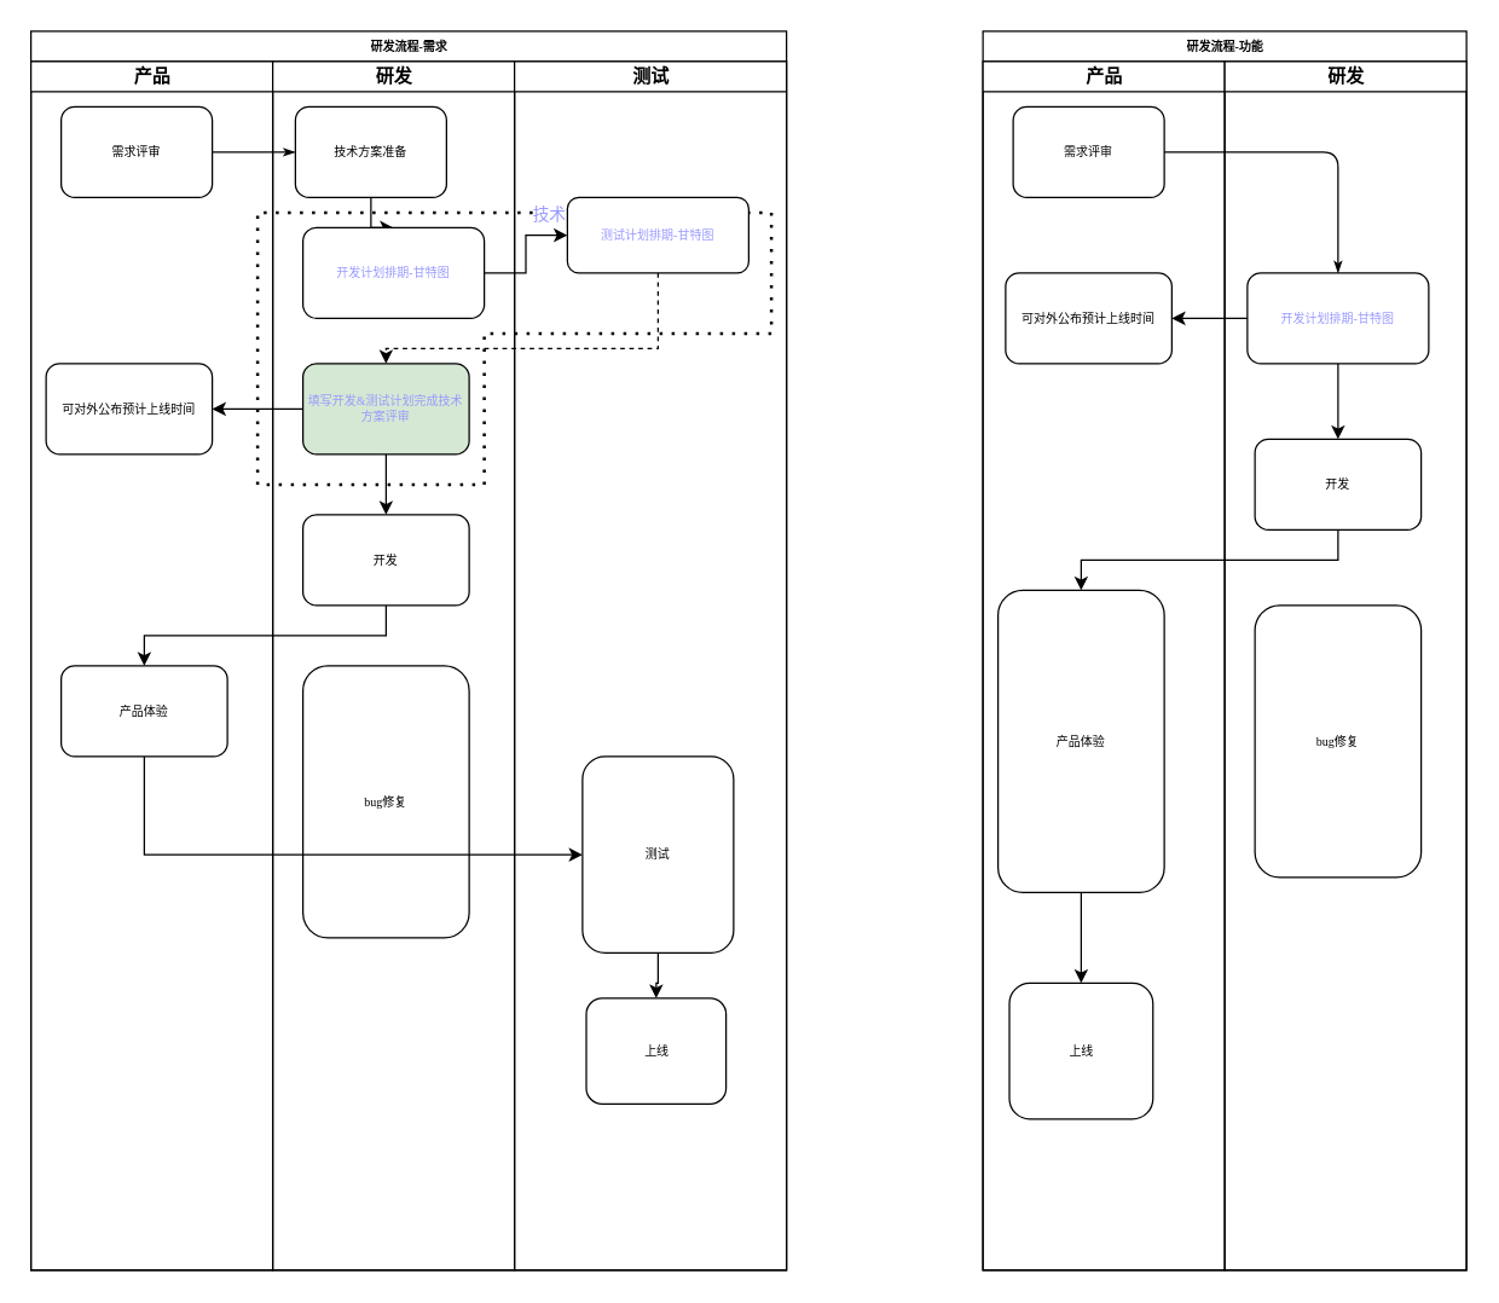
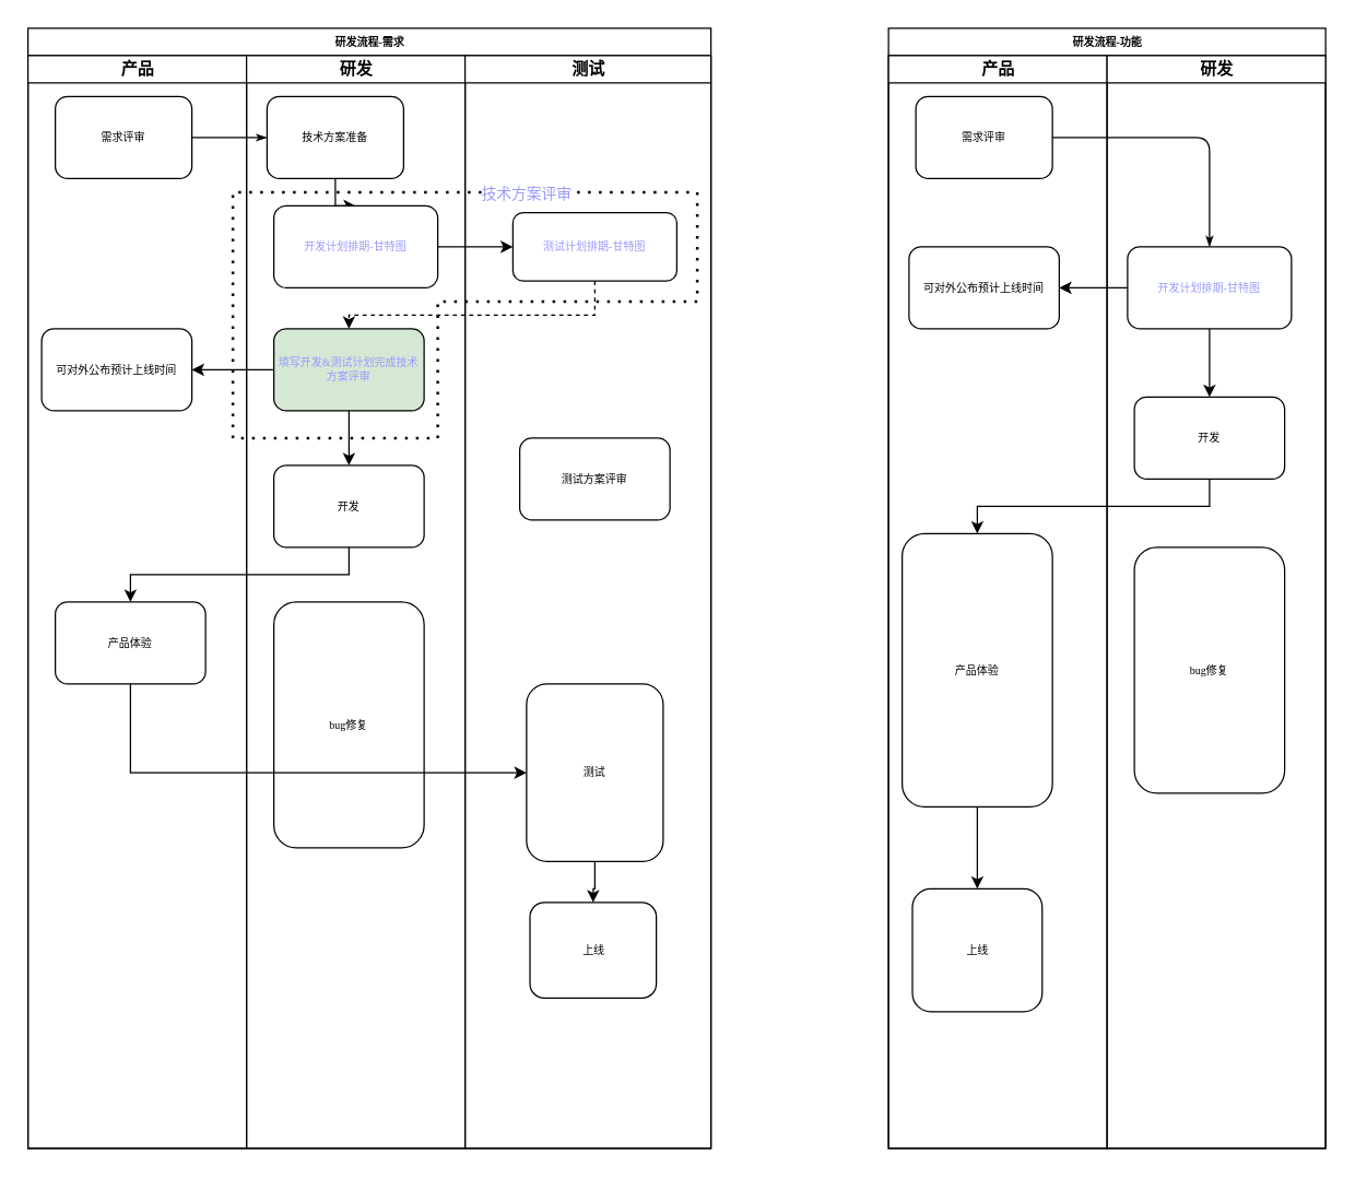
- <mxCell id="19" value="&lt;font color=&quot;#9999ff&quot;&gt;测试计划排期-甘特图&lt;/font&gt;" style="rounded=1;whiteSpace=wrap;html=1;fontSize=8;fontFamily=Verdana;shadow=0;labelBackgroundColor=none;strokeWidth=1;" vertex="1" parent="18"><mxGeometry x="35" y="90" width="120" height="50" as="geometry" /></mxCell>
+ <mxCell id="19" value="&lt;font color=&quot;#9999ff&quot;&gt;测试计划排期-甘特图&lt;/font&gt;" style="rounded=1;whiteSpace=wrap;html=1;fontSize=8;fontFamily=Verdana;shadow=0;labelBackgroundColor=none;strokeWidth=1;" vertex="1" parent="18"><mxGeometry x="35" y="115" width="120" height="50" as="geometry" /></mxCell>
+ <mxCell id="20" value="测试方案评审" style="rounded=1;whiteSpace=wrap;html=1;fontSize=8;fontFamily=Verdana;shadow=0;labelBackgroundColor=none;strokeWidth=1;" vertex="1" parent="18"><mxGeometry x="40" y="280" width="110" height="60" as="geometry" /></mxCell>
